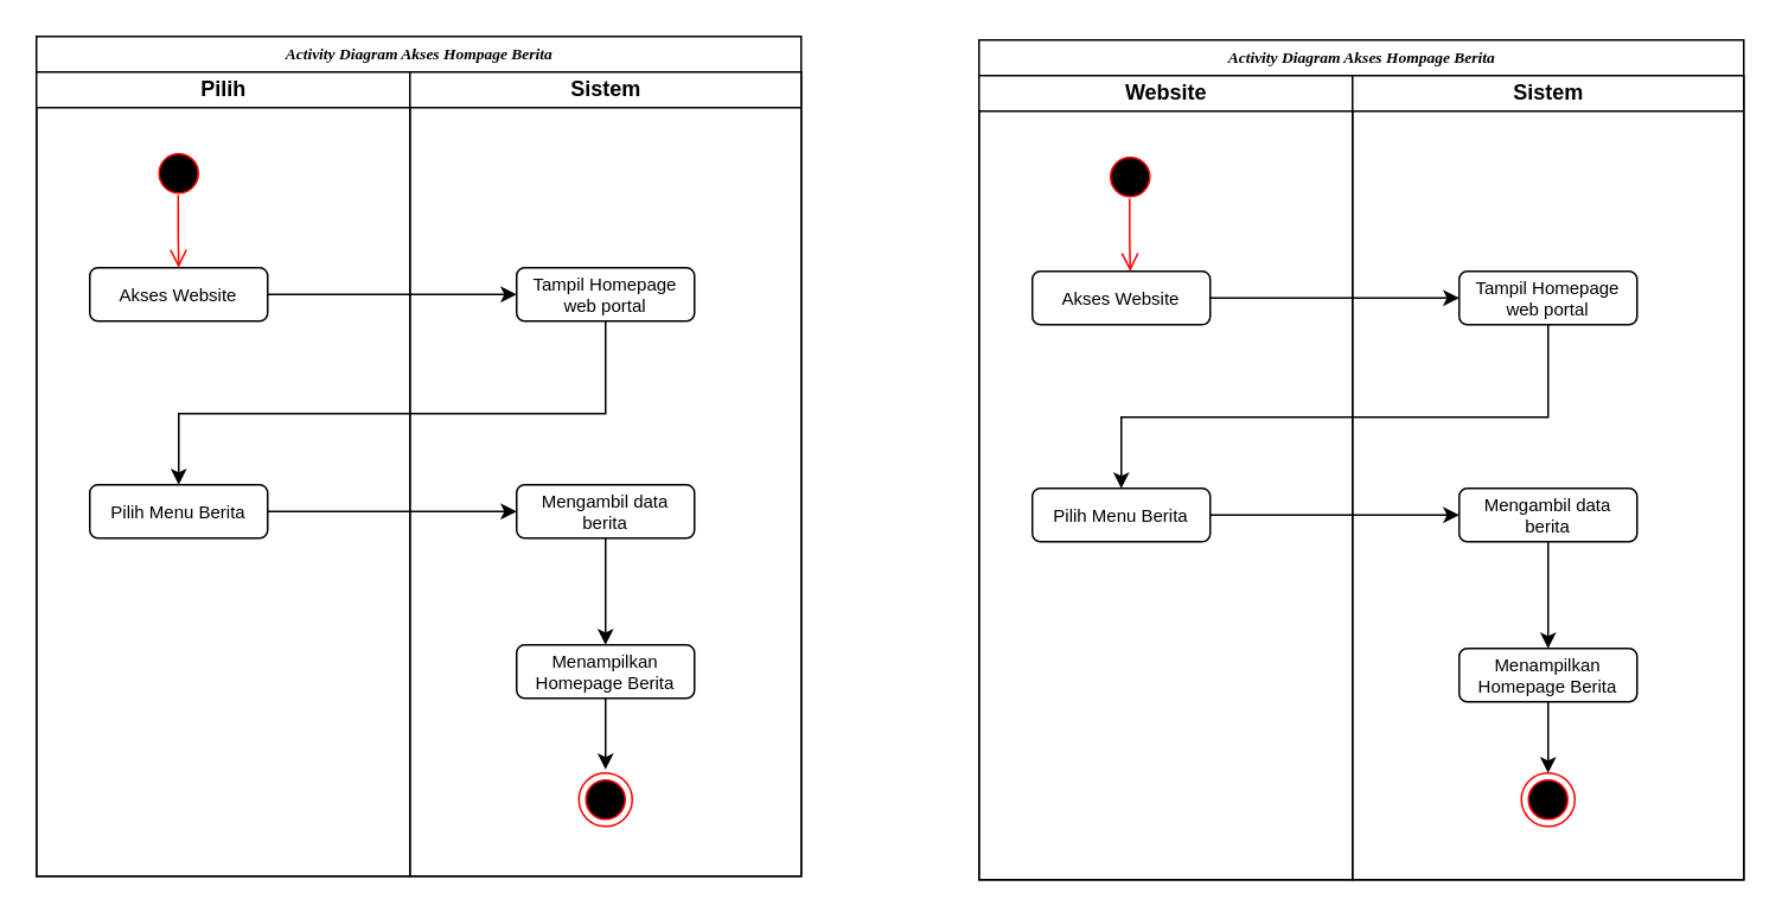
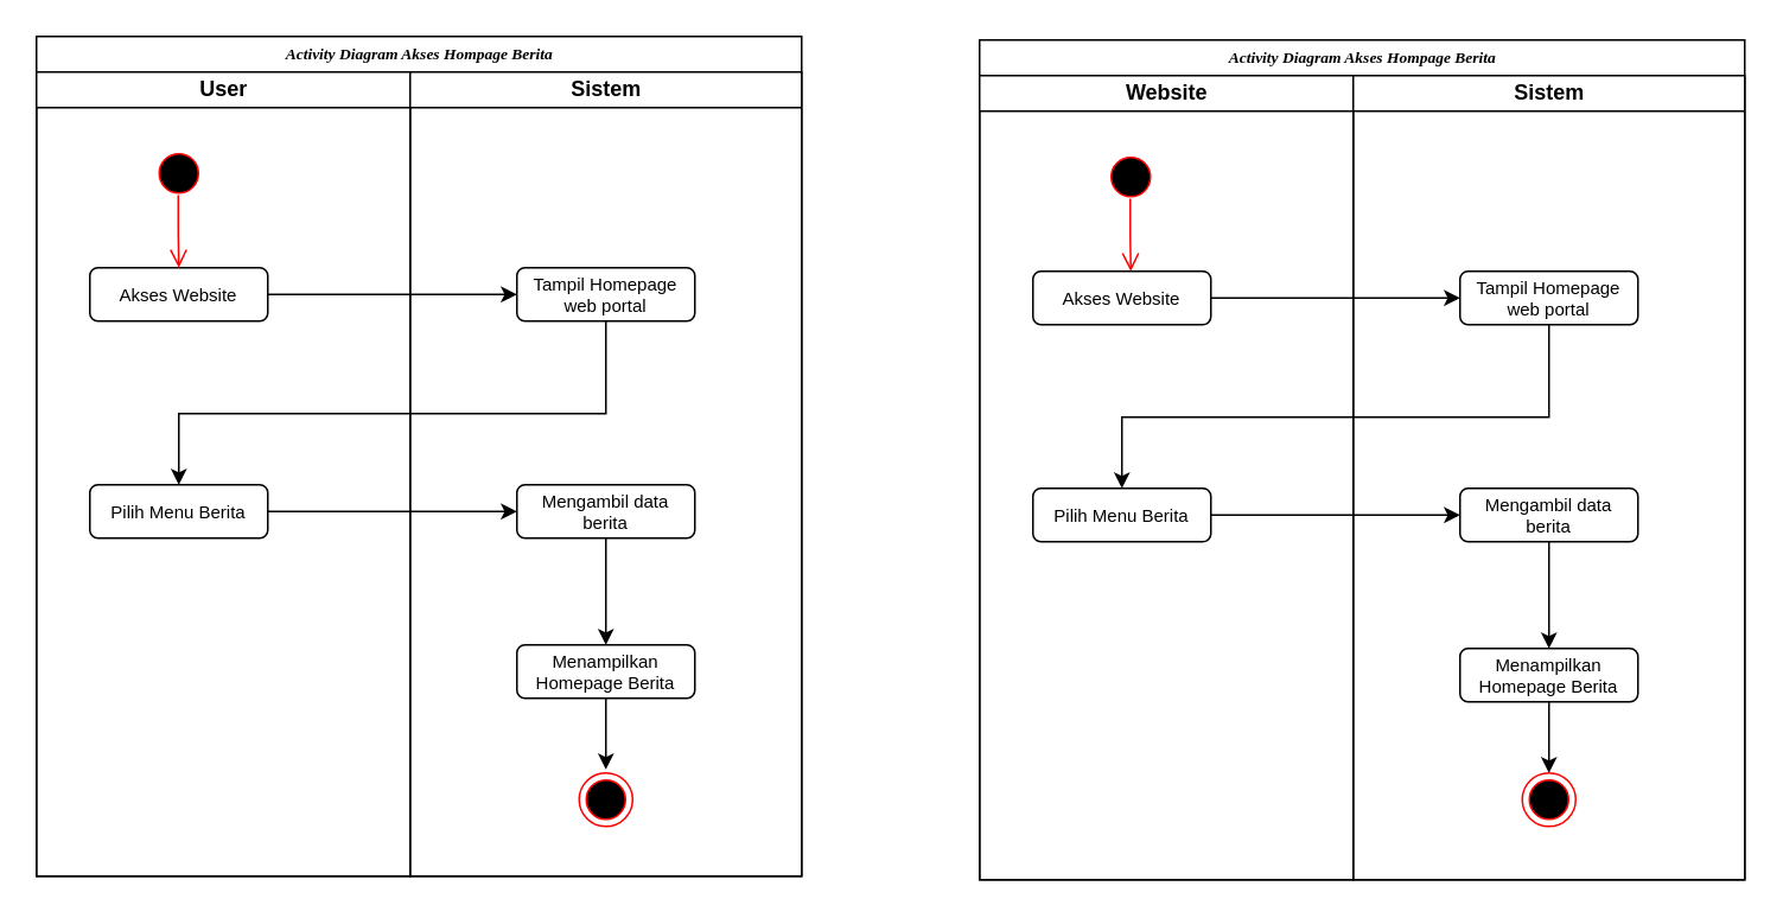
- <mxCell id="3" value="Pilih" style="swimlane;html=1;startSize=20;" parent="2" vertex="1"><mxGeometry y="20" width="210" height="452" as="geometry" /></mxCell>
+ <mxCell id="3" value="User" style="swimlane;html=1;startSize=20;" parent="2" vertex="1"><mxGeometry y="20" width="210" height="452" as="geometry" /></mxCell>
